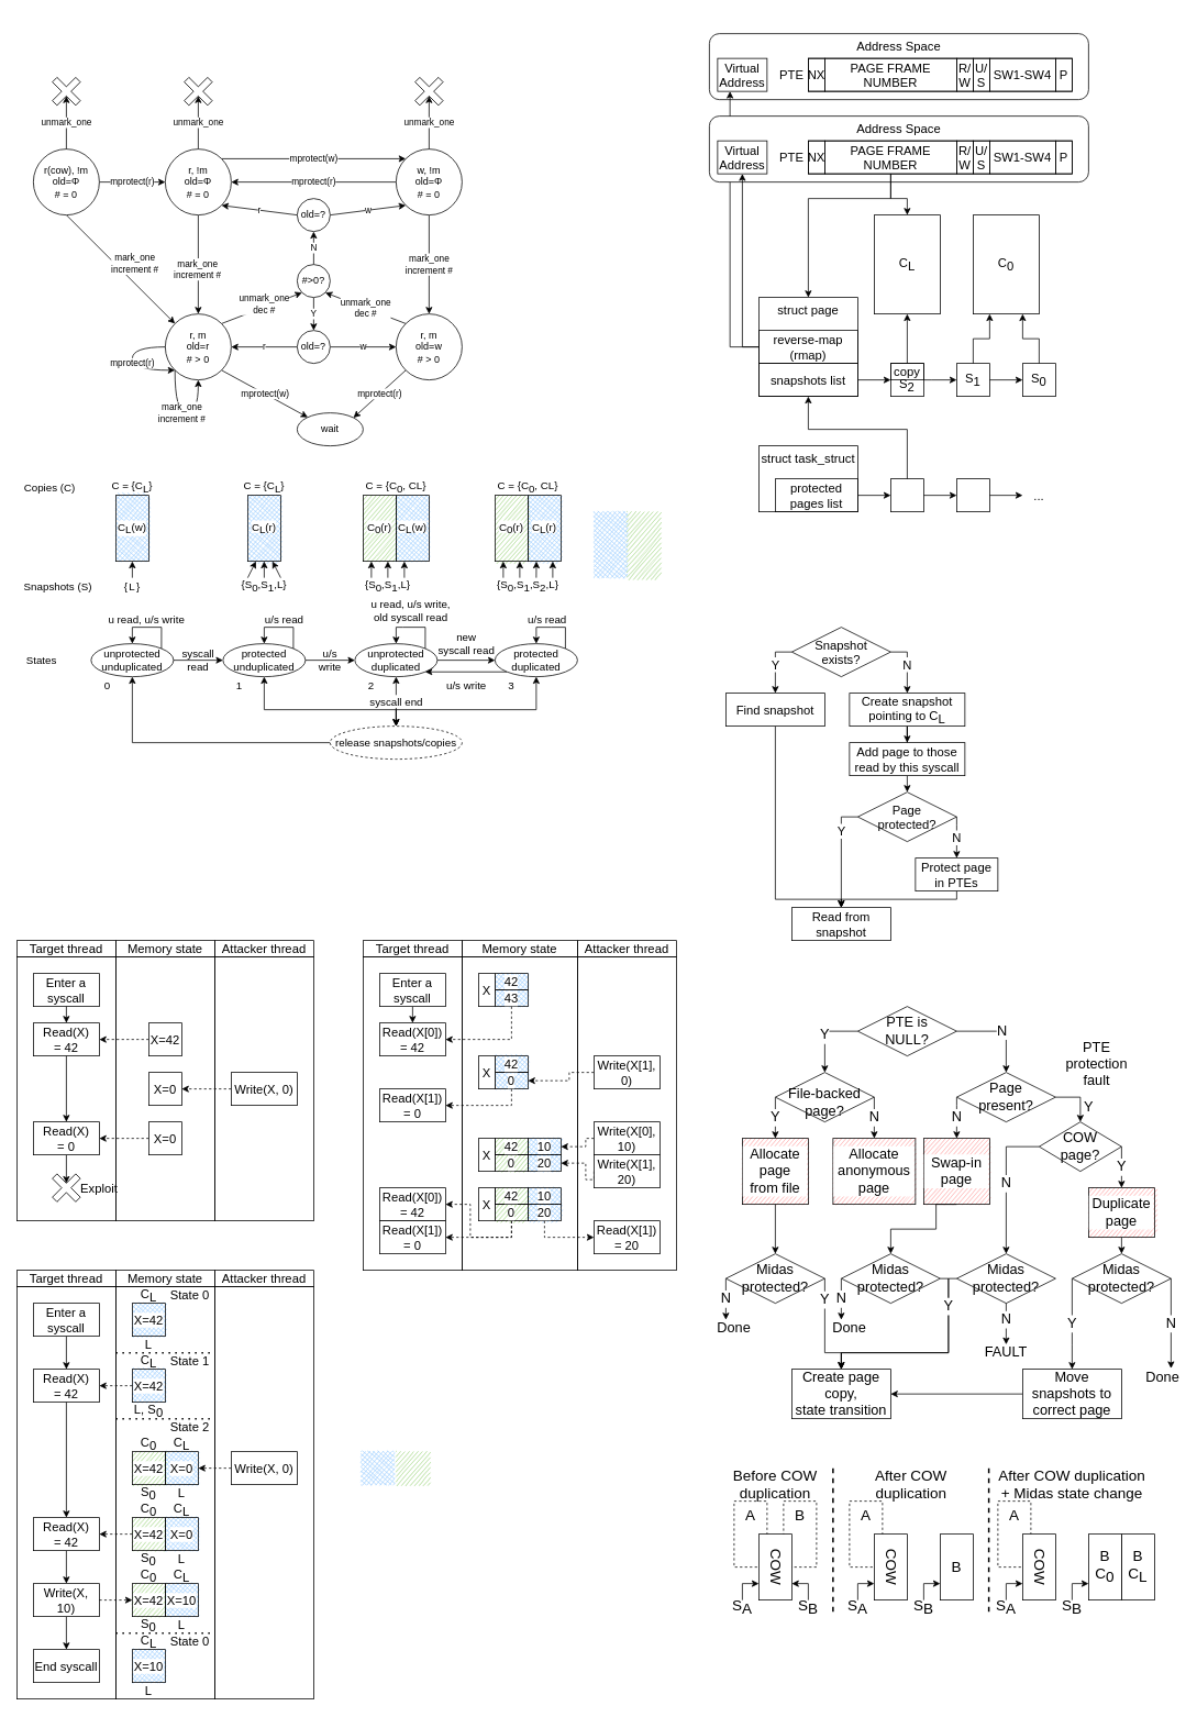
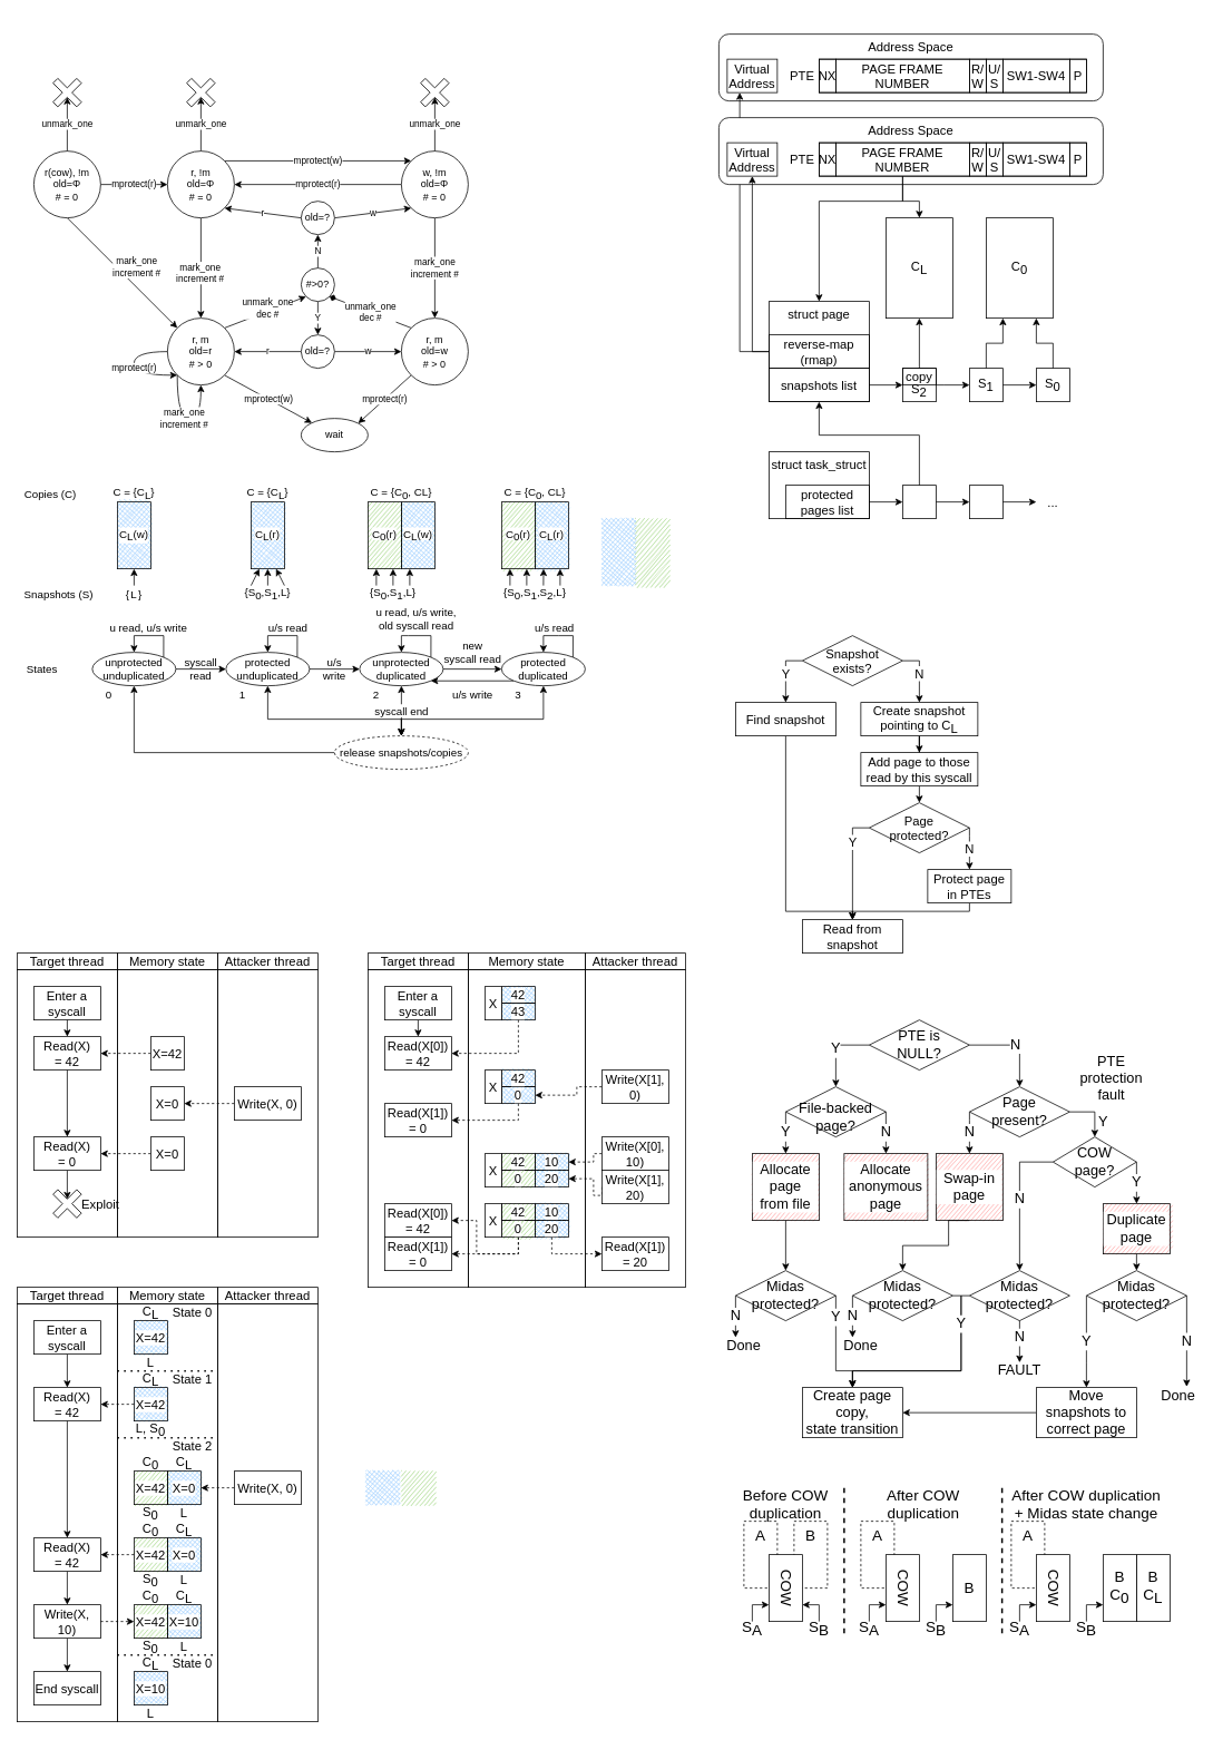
- <mxCell id="63" value="&lt;div&gt;unmark_one&lt;/div&gt;&lt;div&gt;dec #&lt;br&gt;&lt;/div&gt;" style="rounded=0;orthogonalLoop=1;jettySize=auto;html=1;exitX=0;exitY=0;exitDx=0;exitDy=0;entryX=1;entryY=1;entryDx=0;entryDy=0;" parent="1" source="65" target="75" edge="1"><mxGeometry relative="1" as="geometry" /></mxCell>
+ <mxCell id="63" value="&lt;div&gt;unmark_one&lt;/div&gt;&lt;div&gt;dec #&lt;br&gt;&lt;/div&gt;" style="rounded=0;orthogonalLoop=1;jettySize=auto;html=1;exitX=0;exitY=0;exitDx=0;exitDy=0;entryX=1;entryY=1;entryDx=0;entryDy=0;endArrow=diamond;" parent="1" source="65" target="75" edge="1"><mxGeometry relative="1" as="geometry" /></mxCell>
